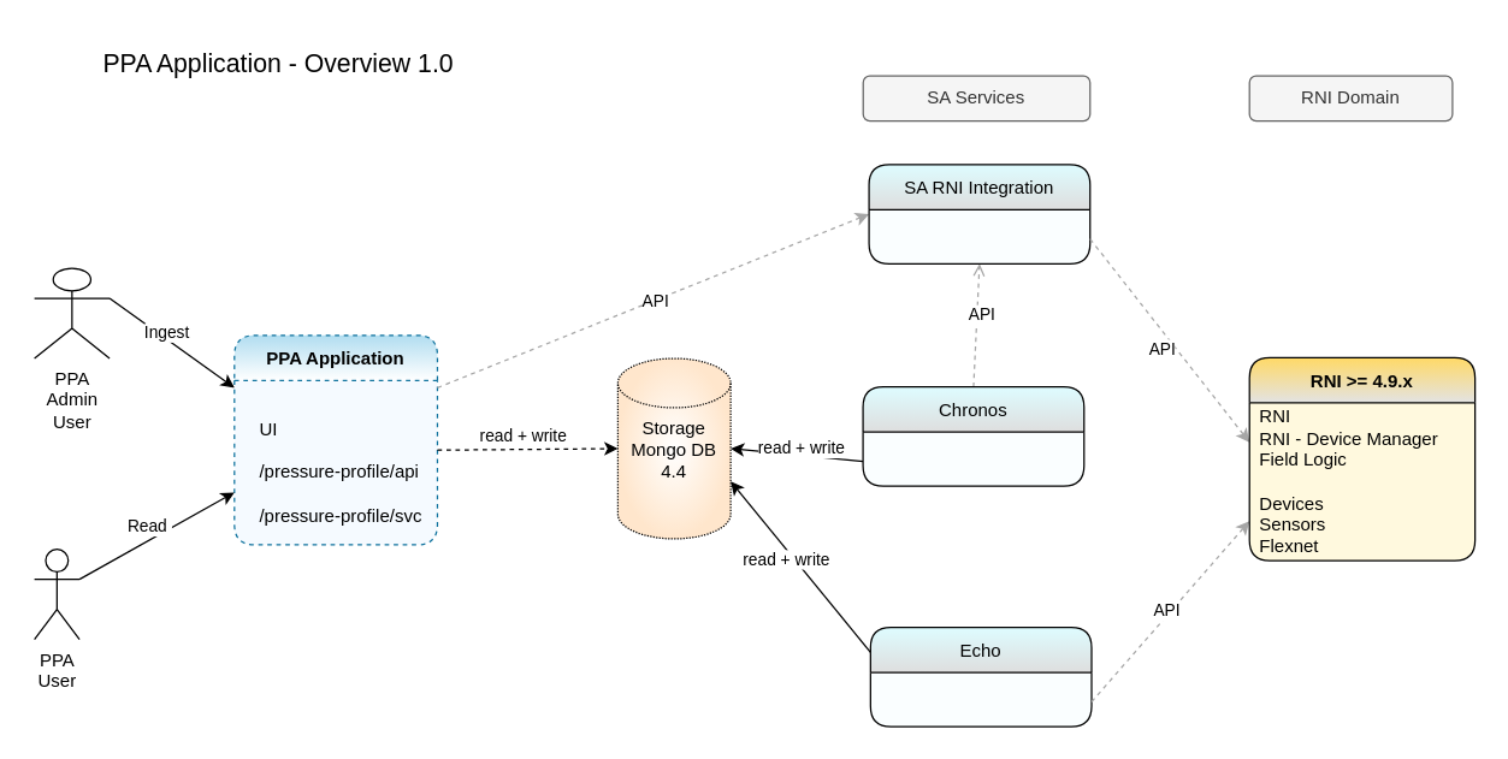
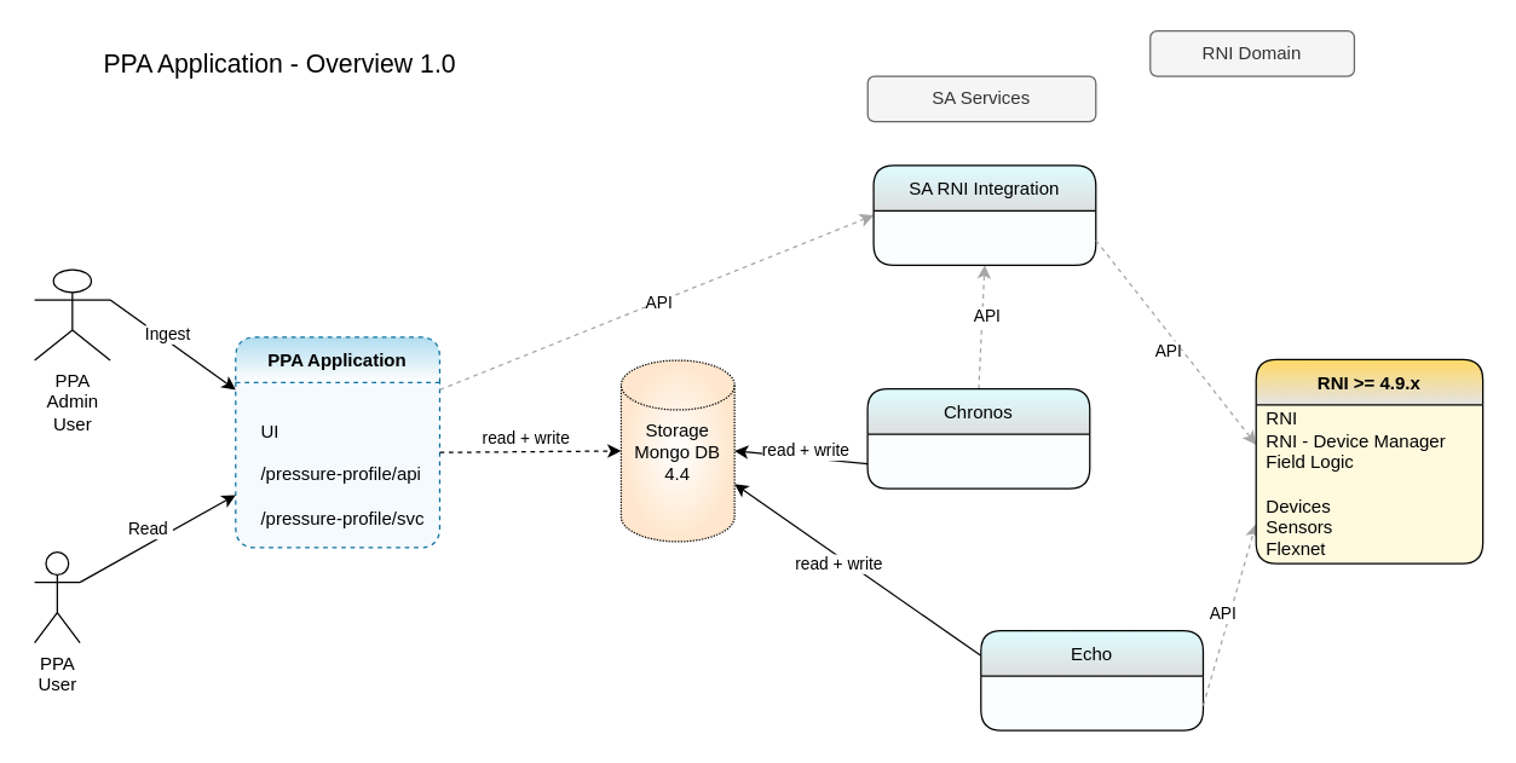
- <mxCell id="18" value="RNI Domain" style="text;html=1;strokeColor=#666666;fillColor=#f5f5f5;align=center;verticalAlign=middle;whiteSpace=wrap;rounded=1;fontColor=#333333;" parent="1" vertex="1"><mxGeometry x="830" y="50" width="135" height="30" as="geometry" /></mxCell>
+ <mxCell id="18" value="RNI Domain" style="text;html=1;strokeColor=#666666;fillColor=#f5f5f5;align=center;verticalAlign=middle;whiteSpace=wrap;rounded=1;fontColor=#333333;" parent="1" vertex="1"><mxGeometry x="760" y="20" width="135" height="30" as="geometry" /></mxCell>
- <mxCell id="13" value="" style="endArrow=open;html=1;rounded=0;strokeColor=#A6A6A6;shadow=0;dashed=1;entryX=0.5;entryY=1;entryDx=0;entryDy=0;exitX=0.5;exitY=0;exitDx=0;exitDy=0;" parent="1" source="20" target="19" edge="1"><mxGeometry width="50" height="50" relative="1" as="geometry"><mxPoint x="895" y="323" as="sourcePoint" /><mxPoint x="686.532" y="187" as="targetPoint" /></mxGeometry></mxCell>
+ <mxCell id="13" value="" style="endArrow=classic;html=1;rounded=0;strokeColor=#A6A6A6;shadow=0;dashed=1;entryX=0.5;entryY=1;entryDx=0;entryDy=0;exitX=0.5;exitY=0;exitDx=0;exitDy=0;" parent="1" source="20" target="19" edge="1"><mxGeometry width="50" height="50" relative="1" as="geometry"><mxPoint x="895" y="323" as="sourcePoint" /><mxPoint x="686.532" y="187" as="targetPoint" /></mxGeometry></mxCell>
- <mxCell id="21" value="Echo" style="swimlane;fontStyle=0;childLayout=stackLayout;horizontal=1;startSize=30;horizontalStack=0;resizeParent=1;resizeParentMax=0;resizeLast=0;collapsible=1;marginBottom=0;rounded=1;fillStyle=solid;fillColor=#DEFCFF;swimlaneFillColor=#FAFEFF;gradientColor=#DEDEDE;" vertex="1" parent="1"><mxGeometry x="578" y="417" width="147" height="66" as="geometry" /></mxCell>
+ <mxCell id="21" value="Echo" style="swimlane;fontStyle=0;childLayout=stackLayout;horizontal=1;startSize=30;horizontalStack=0;resizeParent=1;resizeParentMax=0;resizeLast=0;collapsible=1;marginBottom=0;rounded=1;fillStyle=solid;fillColor=#DEFCFF;swimlaneFillColor=#FAFEFF;gradientColor=#DEDEDE;" vertex="1" parent="1"><mxGeometry x="648" y="417" width="147" height="66" as="geometry" /></mxCell>
